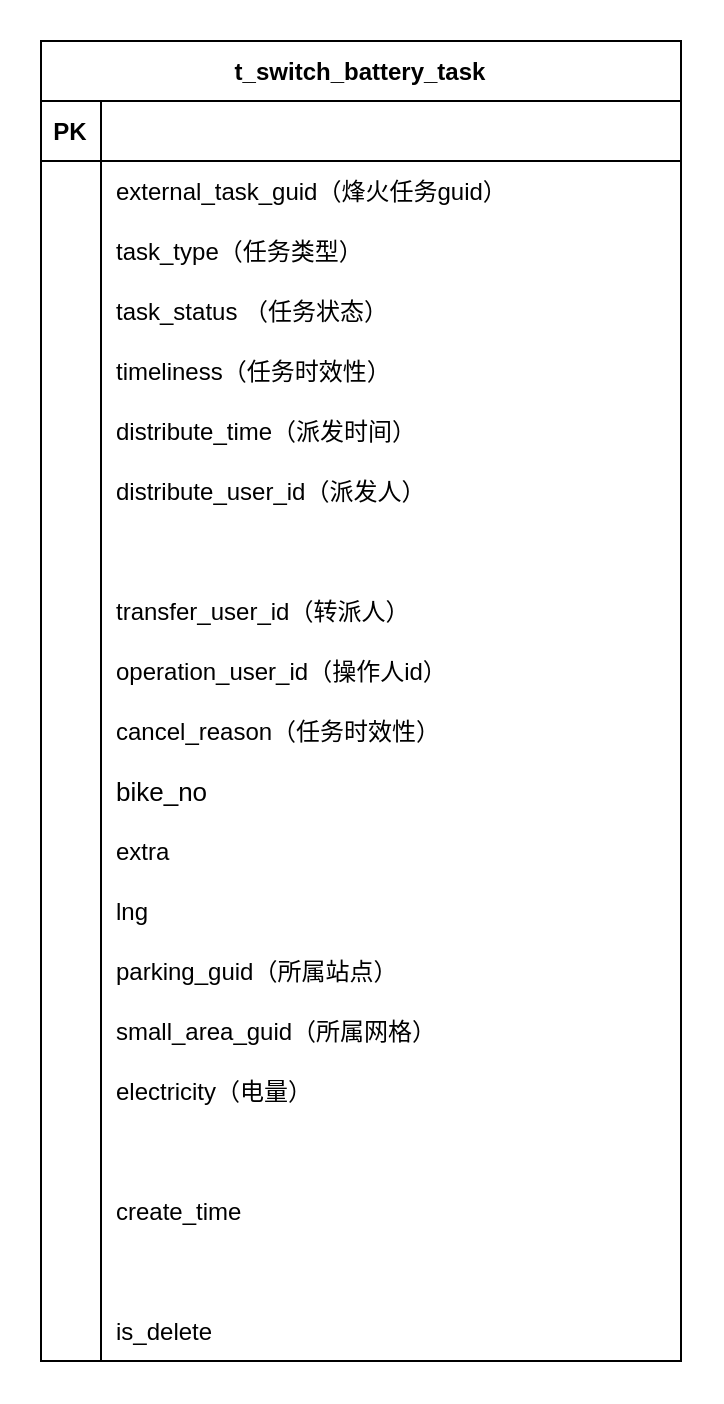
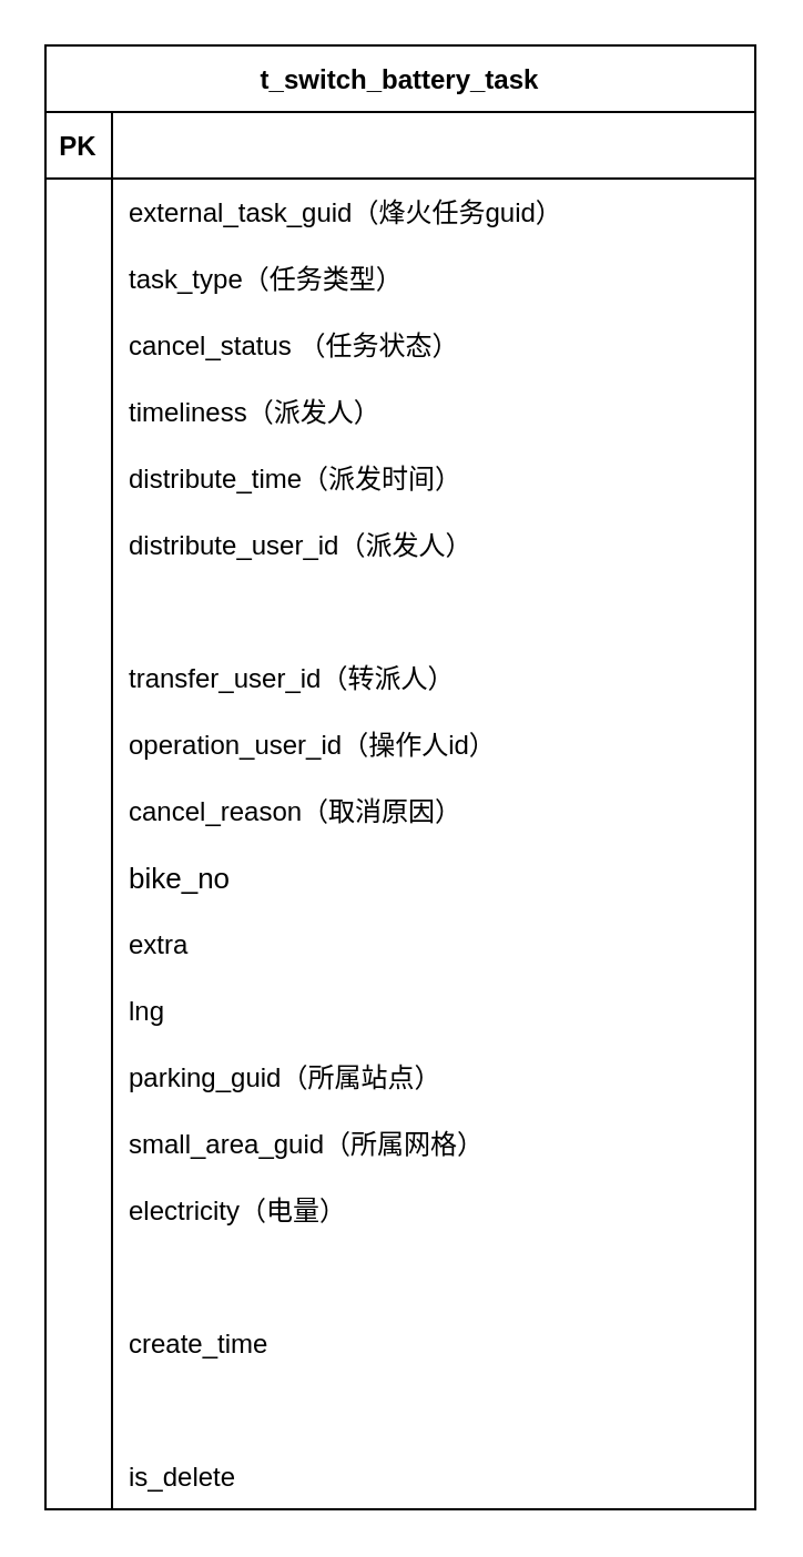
- <mxCell id="13" value="task_status （任务状态）" style="shape=partialRectangle;connectable=0;fillColor=none;top=0;left=0;bottom=0;right=0;align=left;spacingLeft=6;overflow=hidden;" vertex="1" parent="11"><mxGeometry x="30" width="290" height="30" as="geometry" /></mxCell>
+ <mxCell id="13" value="cancel_status （任务状态）" style="shape=partialRectangle;connectable=0;fillColor=none;top=0;left=0;bottom=0;right=0;align=left;spacingLeft=6;overflow=hidden;" vertex="1" parent="11"><mxGeometry x="30" width="290" height="30" as="geometry" /></mxCell>
- <mxCell id="16" value="timeliness（任务时效性）" style="shape=partialRectangle;connectable=0;fillColor=none;top=0;left=0;bottom=0;right=0;align=left;spacingLeft=6;overflow=hidden;" vertex="1" parent="14"><mxGeometry x="30" width="290" height="30" as="geometry" /></mxCell>
+ <mxCell id="16" value="timeliness（派发人）" style="shape=partialRectangle;connectable=0;fillColor=none;top=0;left=0;bottom=0;right=0;align=left;spacingLeft=6;overflow=hidden;" vertex="1" parent="14"><mxGeometry x="30" width="290" height="30" as="geometry" /></mxCell>
- <mxCell id="33" value="cancel_reason（任务时效性）" style="shape=partialRectangle;connectable=0;fillColor=none;top=0;left=0;bottom=0;right=0;align=left;spacingLeft=6;overflow=hidden;" vertex="1" parent="31"><mxGeometry x="30" width="290" height="30" as="geometry" /></mxCell>
+ <mxCell id="33" value="cancel_reason（取消原因）" style="shape=partialRectangle;connectable=0;fillColor=none;top=0;left=0;bottom=0;right=0;align=left;spacingLeft=6;overflow=hidden;" vertex="1" parent="31"><mxGeometry x="30" width="290" height="30" as="geometry" /></mxCell>
